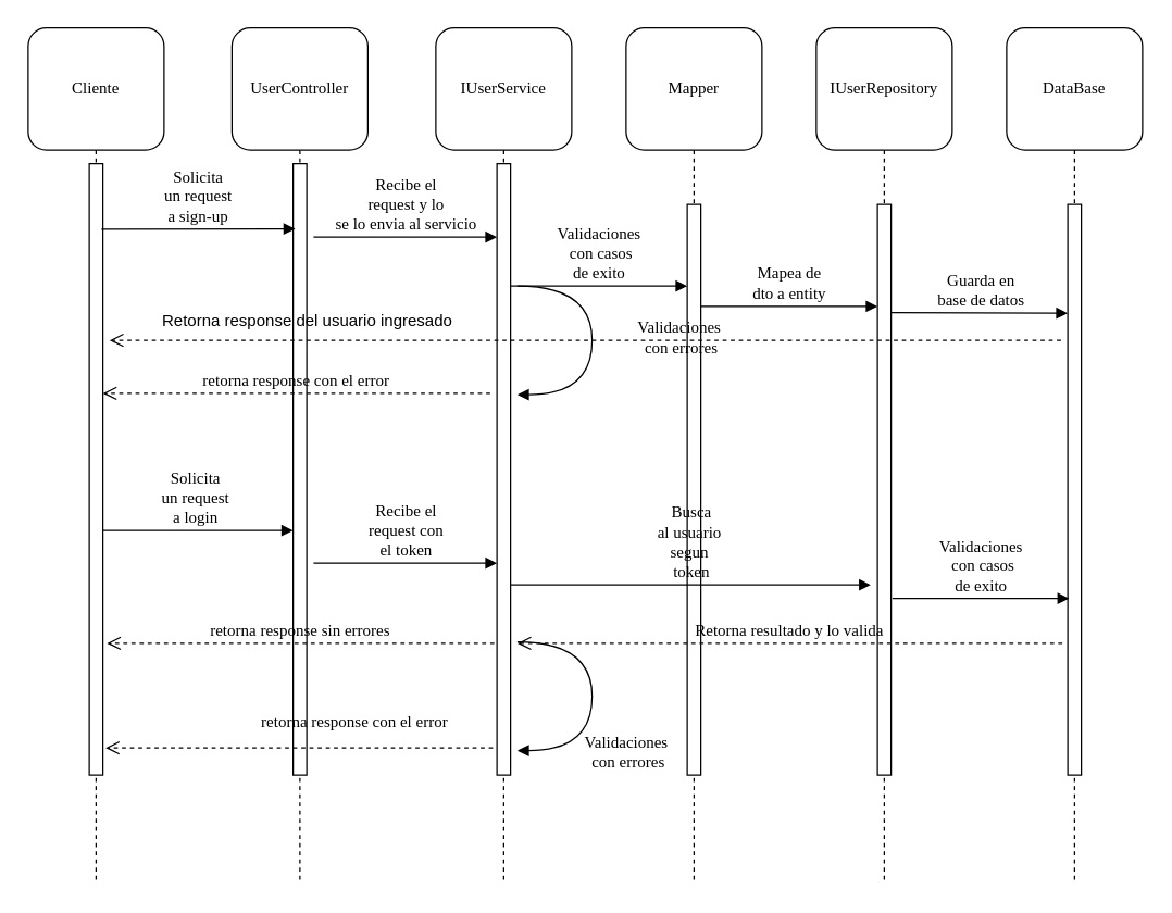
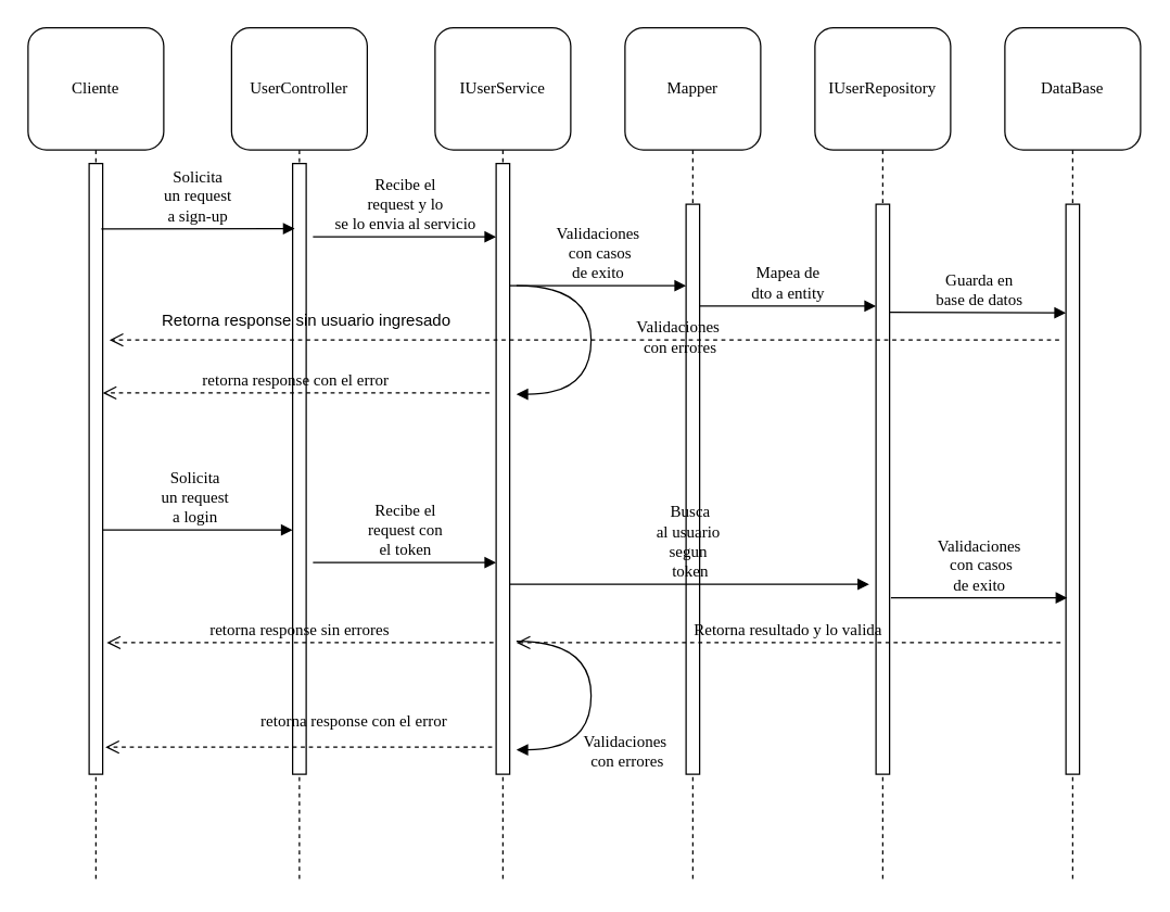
- <mxCell id="25" value="Retorna response del usuario ingresado" style="text;strokeColor=none;fillColor=none;align=left;verticalAlign=middle;spacingLeft=4;spacingRight=4;overflow=hidden;points=[[0,0.5],[1,0.5]];portConstraint=eastwest;rotatable=0;" vertex="1" parent="1"><mxGeometry x="113" y="220" width="230" height="30" as="geometry" /></mxCell>
+ <mxCell id="25" value="Retorna response sin usuario ingresado" style="text;strokeColor=none;fillColor=none;align=left;verticalAlign=middle;spacingLeft=4;spacingRight=4;overflow=hidden;points=[[0,0.5],[1,0.5]];portConstraint=eastwest;rotatable=0;" vertex="1" parent="1"><mxGeometry x="113" y="220" width="230" height="30" as="geometry" /></mxCell>
